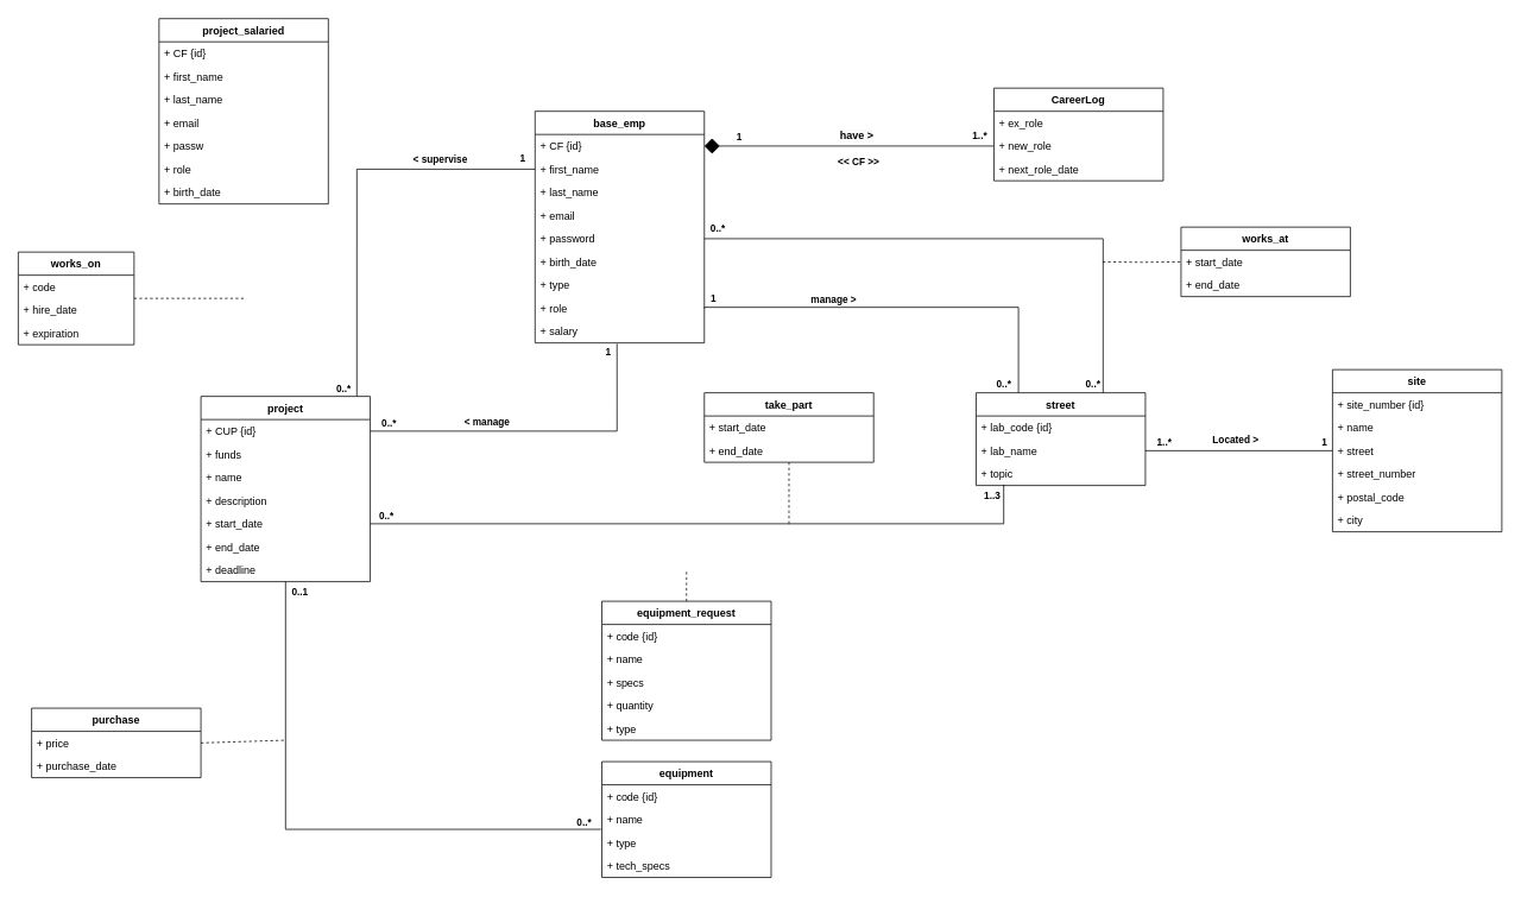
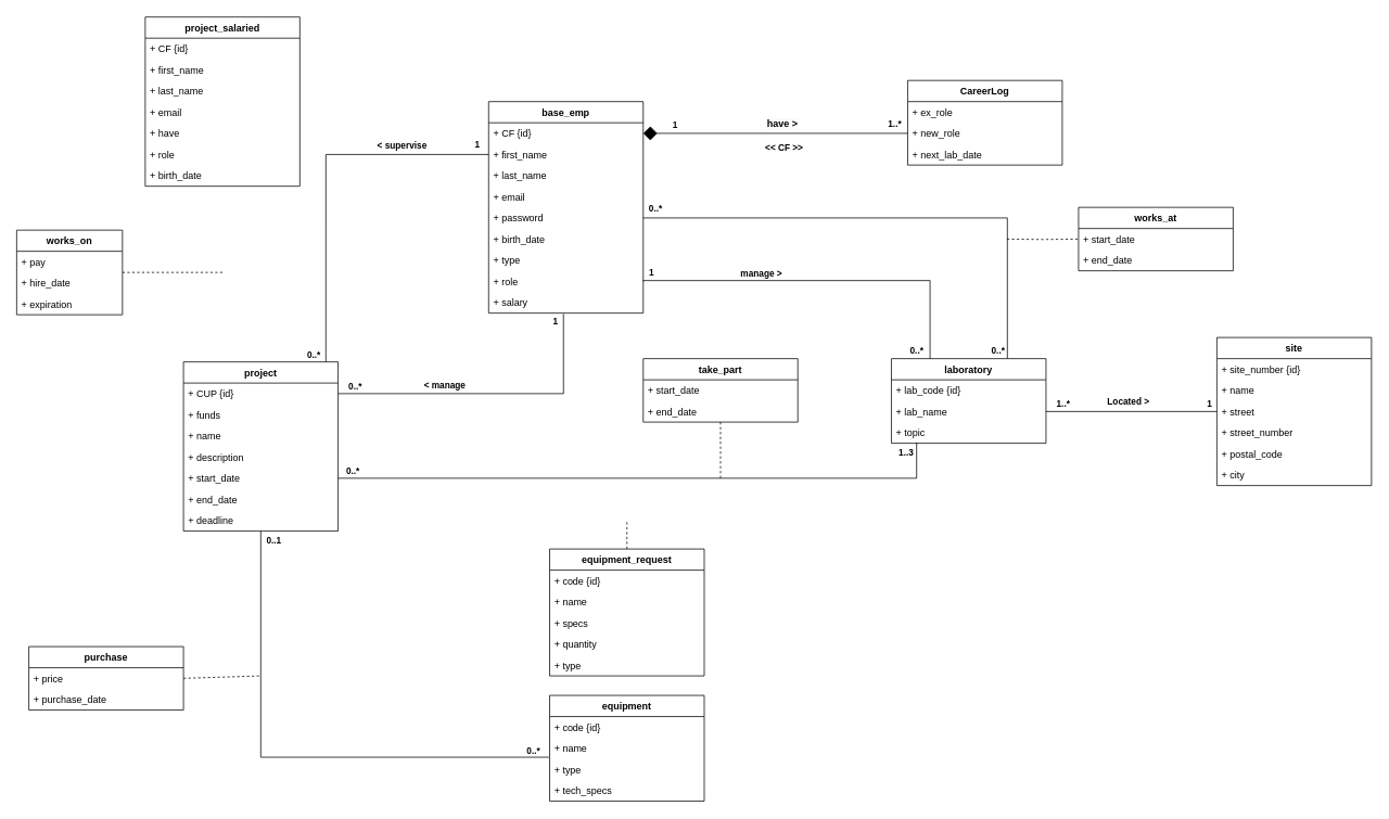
- <mxCell id="25" value="+ passw" style="text;strokeColor=none;fillColor=none;align=left;verticalAlign=top;spacingLeft=4;spacingRight=4;overflow=hidden;rotatable=0;points=[[0,0.5],[1,0.5]];portConstraint=eastwest;" vertex="1" parent="20"><mxGeometry y="130" width="190" height="26" as="geometry" /></mxCell>
+ <mxCell id="25" value="+ have" style="text;strokeColor=none;fillColor=none;align=left;verticalAlign=top;spacingLeft=4;spacingRight=4;overflow=hidden;rotatable=0;points=[[0,0.5],[1,0.5]];portConstraint=eastwest;" vertex="1" parent="20"><mxGeometry y="130" width="190" height="26" as="geometry" /></mxCell>
- <mxCell id="19" value="+ next_role_date" style="text;strokeColor=none;fillColor=none;align=left;verticalAlign=top;spacingLeft=4;spacingRight=4;overflow=hidden;rotatable=0;points=[[0,0.5],[1,0.5]];portConstraint=eastwest;" vertex="1" parent="16"><mxGeometry y="78" width="190" height="26" as="geometry" /></mxCell>
+ <mxCell id="19" value="+ next_lab_date" style="text;strokeColor=none;fillColor=none;align=left;verticalAlign=top;spacingLeft=4;spacingRight=4;overflow=hidden;rotatable=0;points=[[0,0.5],[1,0.5]];portConstraint=eastwest;" vertex="1" parent="16"><mxGeometry y="78" width="190" height="26" as="geometry" /></mxCell>
- <mxCell id="30" value="+ code" style="text;strokeColor=none;fillColor=none;align=left;verticalAlign=top;spacingLeft=4;spacingRight=4;overflow=hidden;rotatable=0;points=[[0,0.5],[1,0.5]];portConstraint=eastwest;" vertex="1" parent="29"><mxGeometry y="26" width="130" height="26" as="geometry" /></mxCell>
+ <mxCell id="30" value="+ pay" style="text;strokeColor=none;fillColor=none;align=left;verticalAlign=top;spacingLeft=4;spacingRight=4;overflow=hidden;rotatable=0;points=[[0,0.5],[1,0.5]];portConstraint=eastwest;" vertex="1" parent="29"><mxGeometry y="26" width="130" height="26" as="geometry" /></mxCell>
- <mxCell id="49" value="street" style="swimlane;fontStyle=1;childLayout=stackLayout;horizontal=1;startSize=26;fillColor=none;horizontalStack=0;resizeParent=1;resizeParentMax=0;resizeLast=0;collapsible=1;marginBottom=0;" vertex="1" parent="1"><mxGeometry x="1095" y="440" width="190" height="104" as="geometry" /></mxCell>
+ <mxCell id="49" value="laboratory" style="swimlane;fontStyle=1;childLayout=stackLayout;horizontal=1;startSize=26;fillColor=none;horizontalStack=0;resizeParent=1;resizeParentMax=0;resizeLast=0;collapsible=1;marginBottom=0;" vertex="1" parent="1"><mxGeometry x="1095" y="440" width="190" height="104" as="geometry" /></mxCell>
